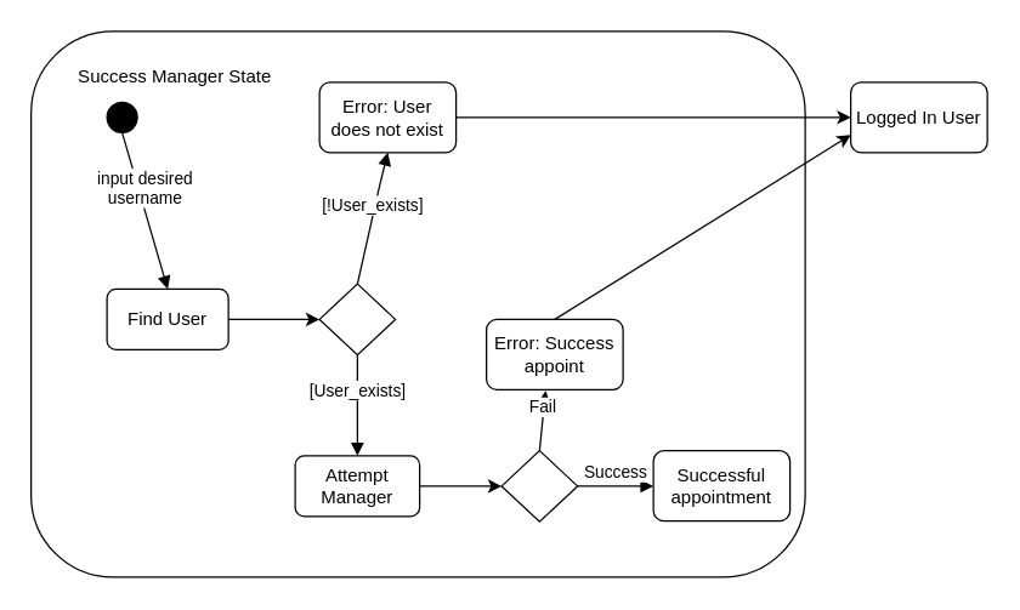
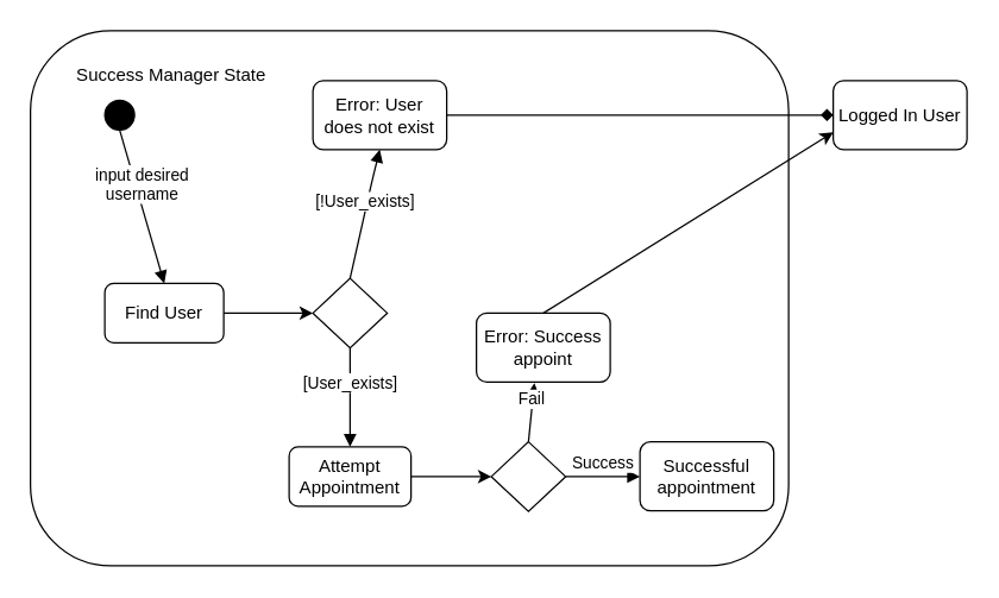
- <mxCell id="14" value="" style="endArrow=classic;html=1;exitX=1;exitY=0.5;exitDx=0;exitDy=0;entryX=0;entryY=0.5;entryDx=0;entryDy=0;" edge="1" parent="1" source="7" target="11"><mxGeometry width="50" height="50" relative="1" as="geometry"><mxPoint x="520" y="218.39" as="sourcePoint" /><mxPoint x="590" y="188.387" as="targetPoint" /></mxGeometry></mxCell>
+ <mxCell id="14" value="" style="endArrow=diamond;html=1;exitX=1;exitY=0.5;exitDx=0;exitDy=0;entryX=0;entryY=0.5;entryDx=0;entryDy=0;" edge="1" parent="1" source="7" target="11"><mxGeometry width="50" height="50" relative="1" as="geometry"><mxPoint x="520" y="218.39" as="sourcePoint" /><mxPoint x="590" y="188.387" as="targetPoint" /></mxGeometry></mxCell>
- <mxCell id="6" value="Attempt Manager" style="shape=ext;rounded=1;html=1;whiteSpace=wrap;" vertex="1" parent="1"><mxGeometry x="194" y="300" width="82" height="40" as="geometry" /></mxCell>
+ <mxCell id="6" value="Attempt Appointment" style="shape=ext;rounded=1;html=1;whiteSpace=wrap;" vertex="1" parent="1"><mxGeometry x="194" y="300" width="82" height="40" as="geometry" /></mxCell>
